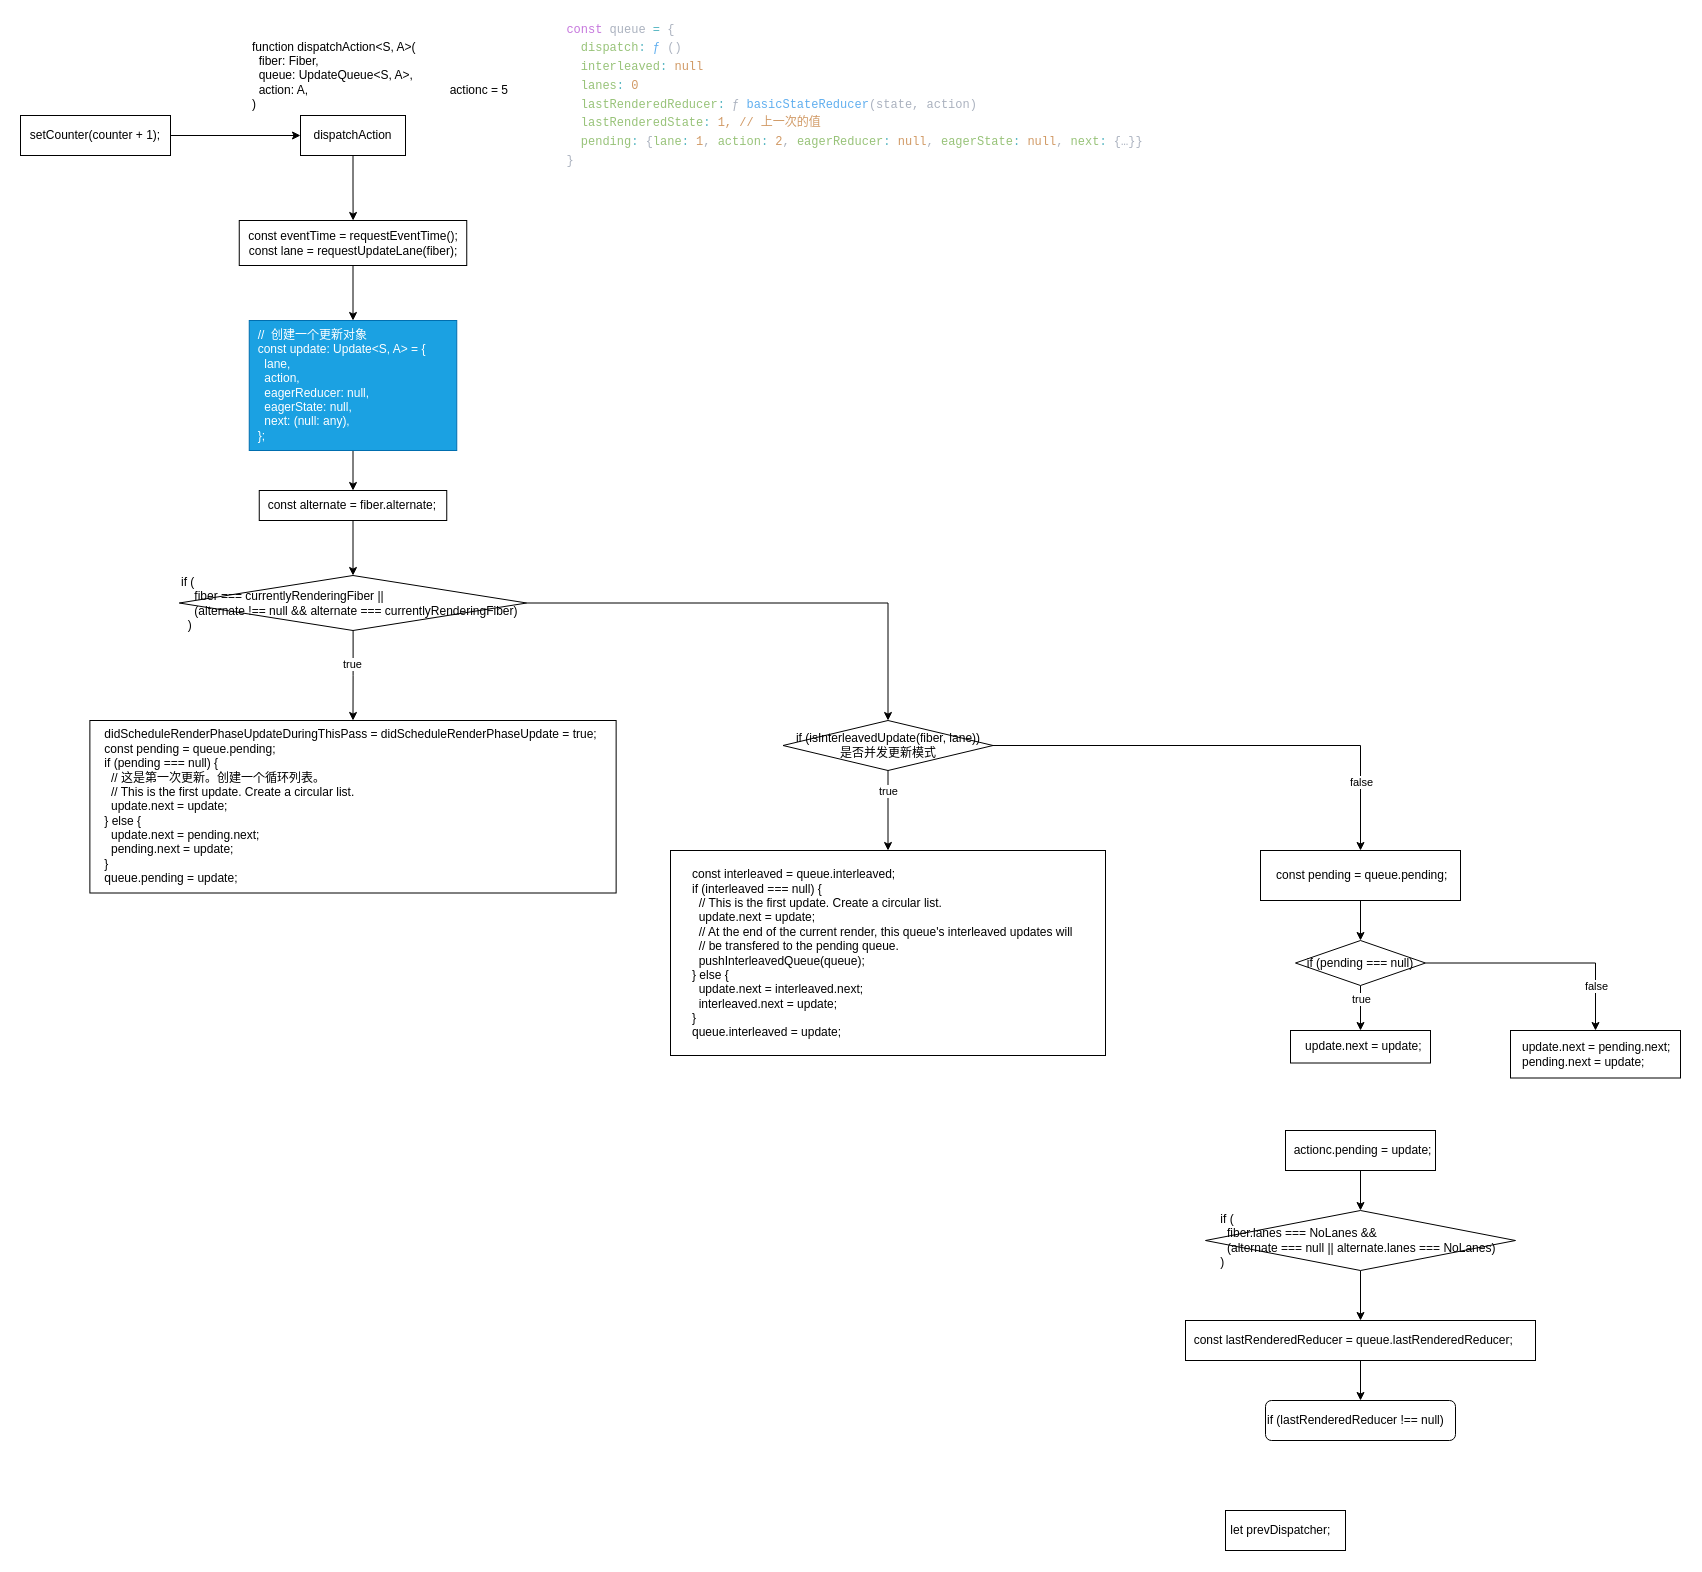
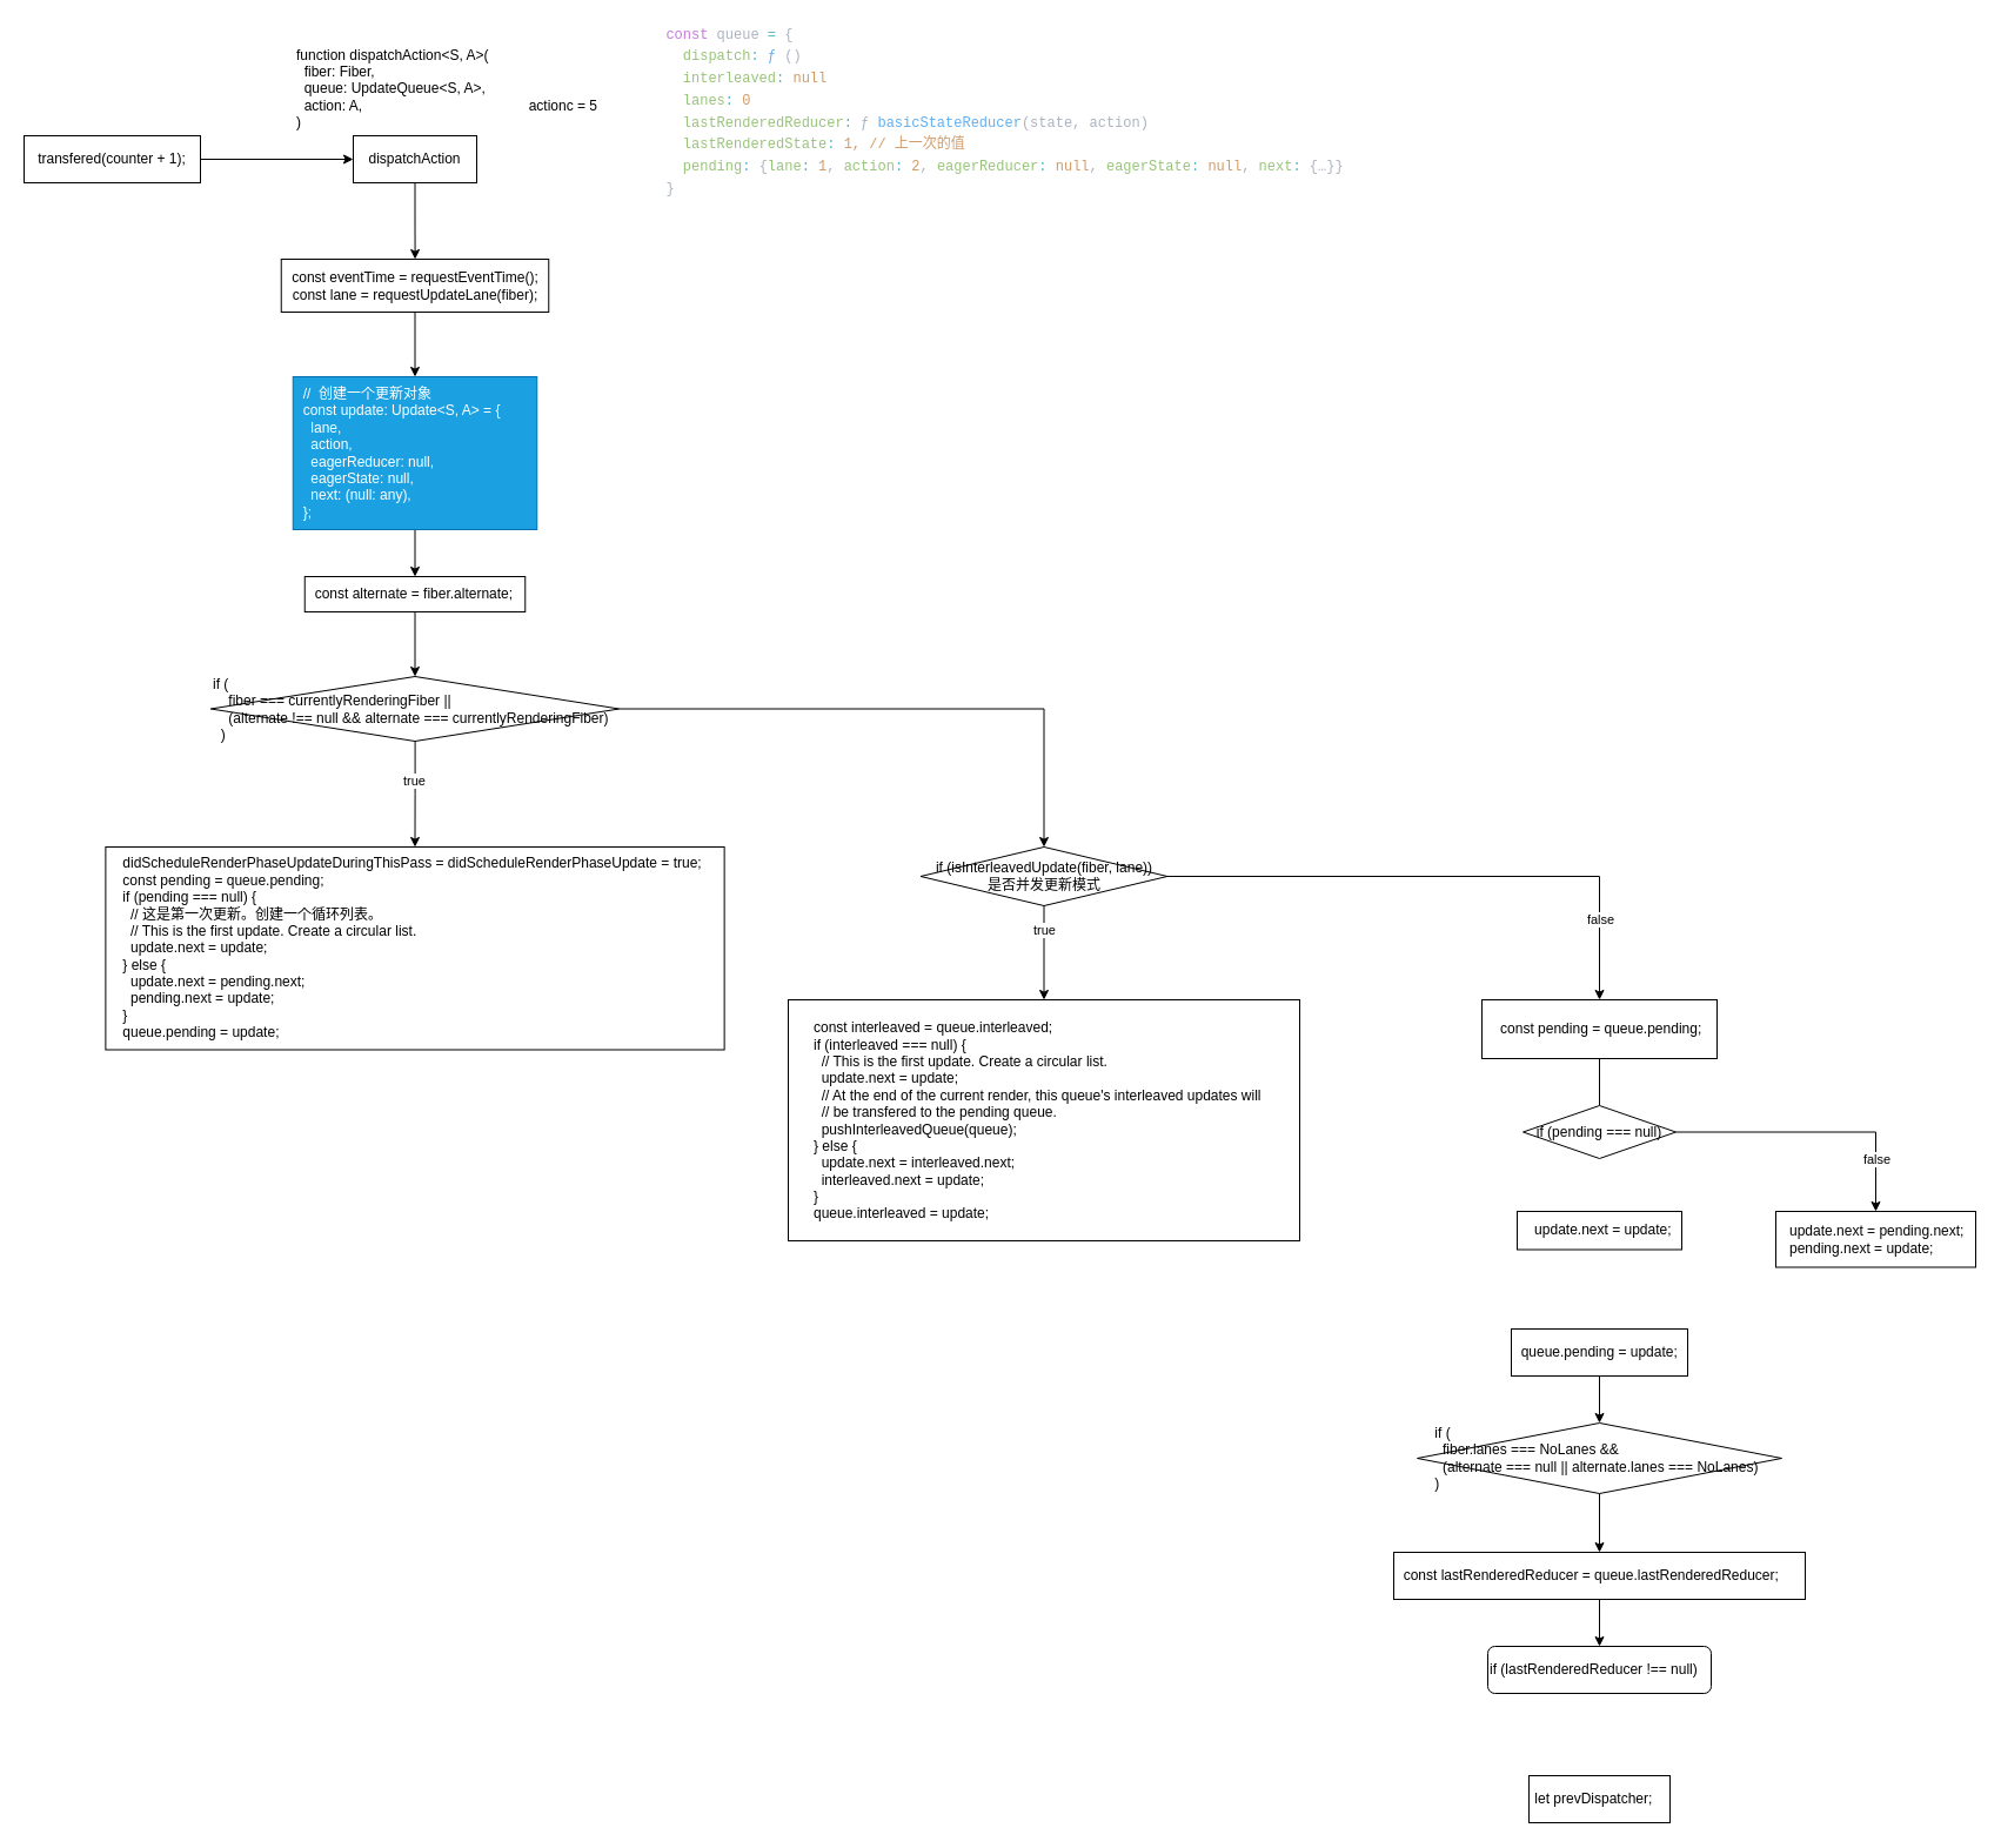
- <mxCell id="3" value="setCounter(counter + 1);" style="whiteSpace=wrap;html=1;" vertex="1" parent="1"><mxGeometry x="20" y="115" width="150" height="40" as="geometry" /></mxCell>
+ <mxCell id="3" value="transfered(counter + 1);" style="whiteSpace=wrap;html=1;" vertex="1" parent="1"><mxGeometry x="20" y="115" width="150" height="40" as="geometry" /></mxCell>
- <mxCell id="24" value="" style="edgeStyle=orthogonalEdgeStyle;rounded=0;orthogonalLoop=1;jettySize=auto;html=1;" edge="1" parent="1" source="25" target="30"><mxGeometry relative="1" as="geometry" /></mxCell>
+ <mxCell id="24" value="" style="edgeStyle=orthogonalEdgeStyle;rounded=0;orthogonalLoop=1;jettySize=auto;html=1;endArrow=none;" edge="1" parent="1" source="25" target="30"><mxGeometry relative="1" as="geometry" /></mxCell>
- <mxCell id="26" value="" style="edgeStyle=orthogonalEdgeStyle;rounded=0;orthogonalLoop=1;jettySize=auto;html=1;" edge="1" parent="1" source="30" target="31"><mxGeometry relative="1" as="geometry" /></mxCell>
- <mxCell id="27" value="true" style="edgeLabel;html=1;align=center;verticalAlign=middle;resizable=0;points=[];" vertex="1" connectable="0" parent="26"><mxGeometry x="-0.231" relative="1" as="geometry"><mxPoint y="-4" as="offset" /></mxGeometry></mxCell>
- <mxCell id="34" value="&amp;nbsp; actionc.pending = update;" style="whiteSpace=wrap;html=1;align=left;" vertex="1" parent="1"><mxGeometry x="1285" y="1130" width="150" height="40" as="geometry" /></mxCell>
+ <mxCell id="34" value="&amp;nbsp; queue.pending = update;" style="whiteSpace=wrap;html=1;align=left;" vertex="1" parent="1"><mxGeometry x="1285" y="1130" width="150" height="40" as="geometry" /></mxCell>
- <mxCell id="41" value="&amp;nbsp;let prevDispatcher;" style="whiteSpace=wrap;html=1;align=left;" vertex="1" parent="1"><mxGeometry x="1225" y="1510" width="120" height="40" as="geometry" /></mxCell>
+ <mxCell id="41" value="&amp;nbsp;let prevDispatcher;" style="whiteSpace=wrap;html=1;align=left;" vertex="1" parent="1"><mxGeometry x="1300" y="1510" width="120" height="40" as="geometry" /></mxCell>
